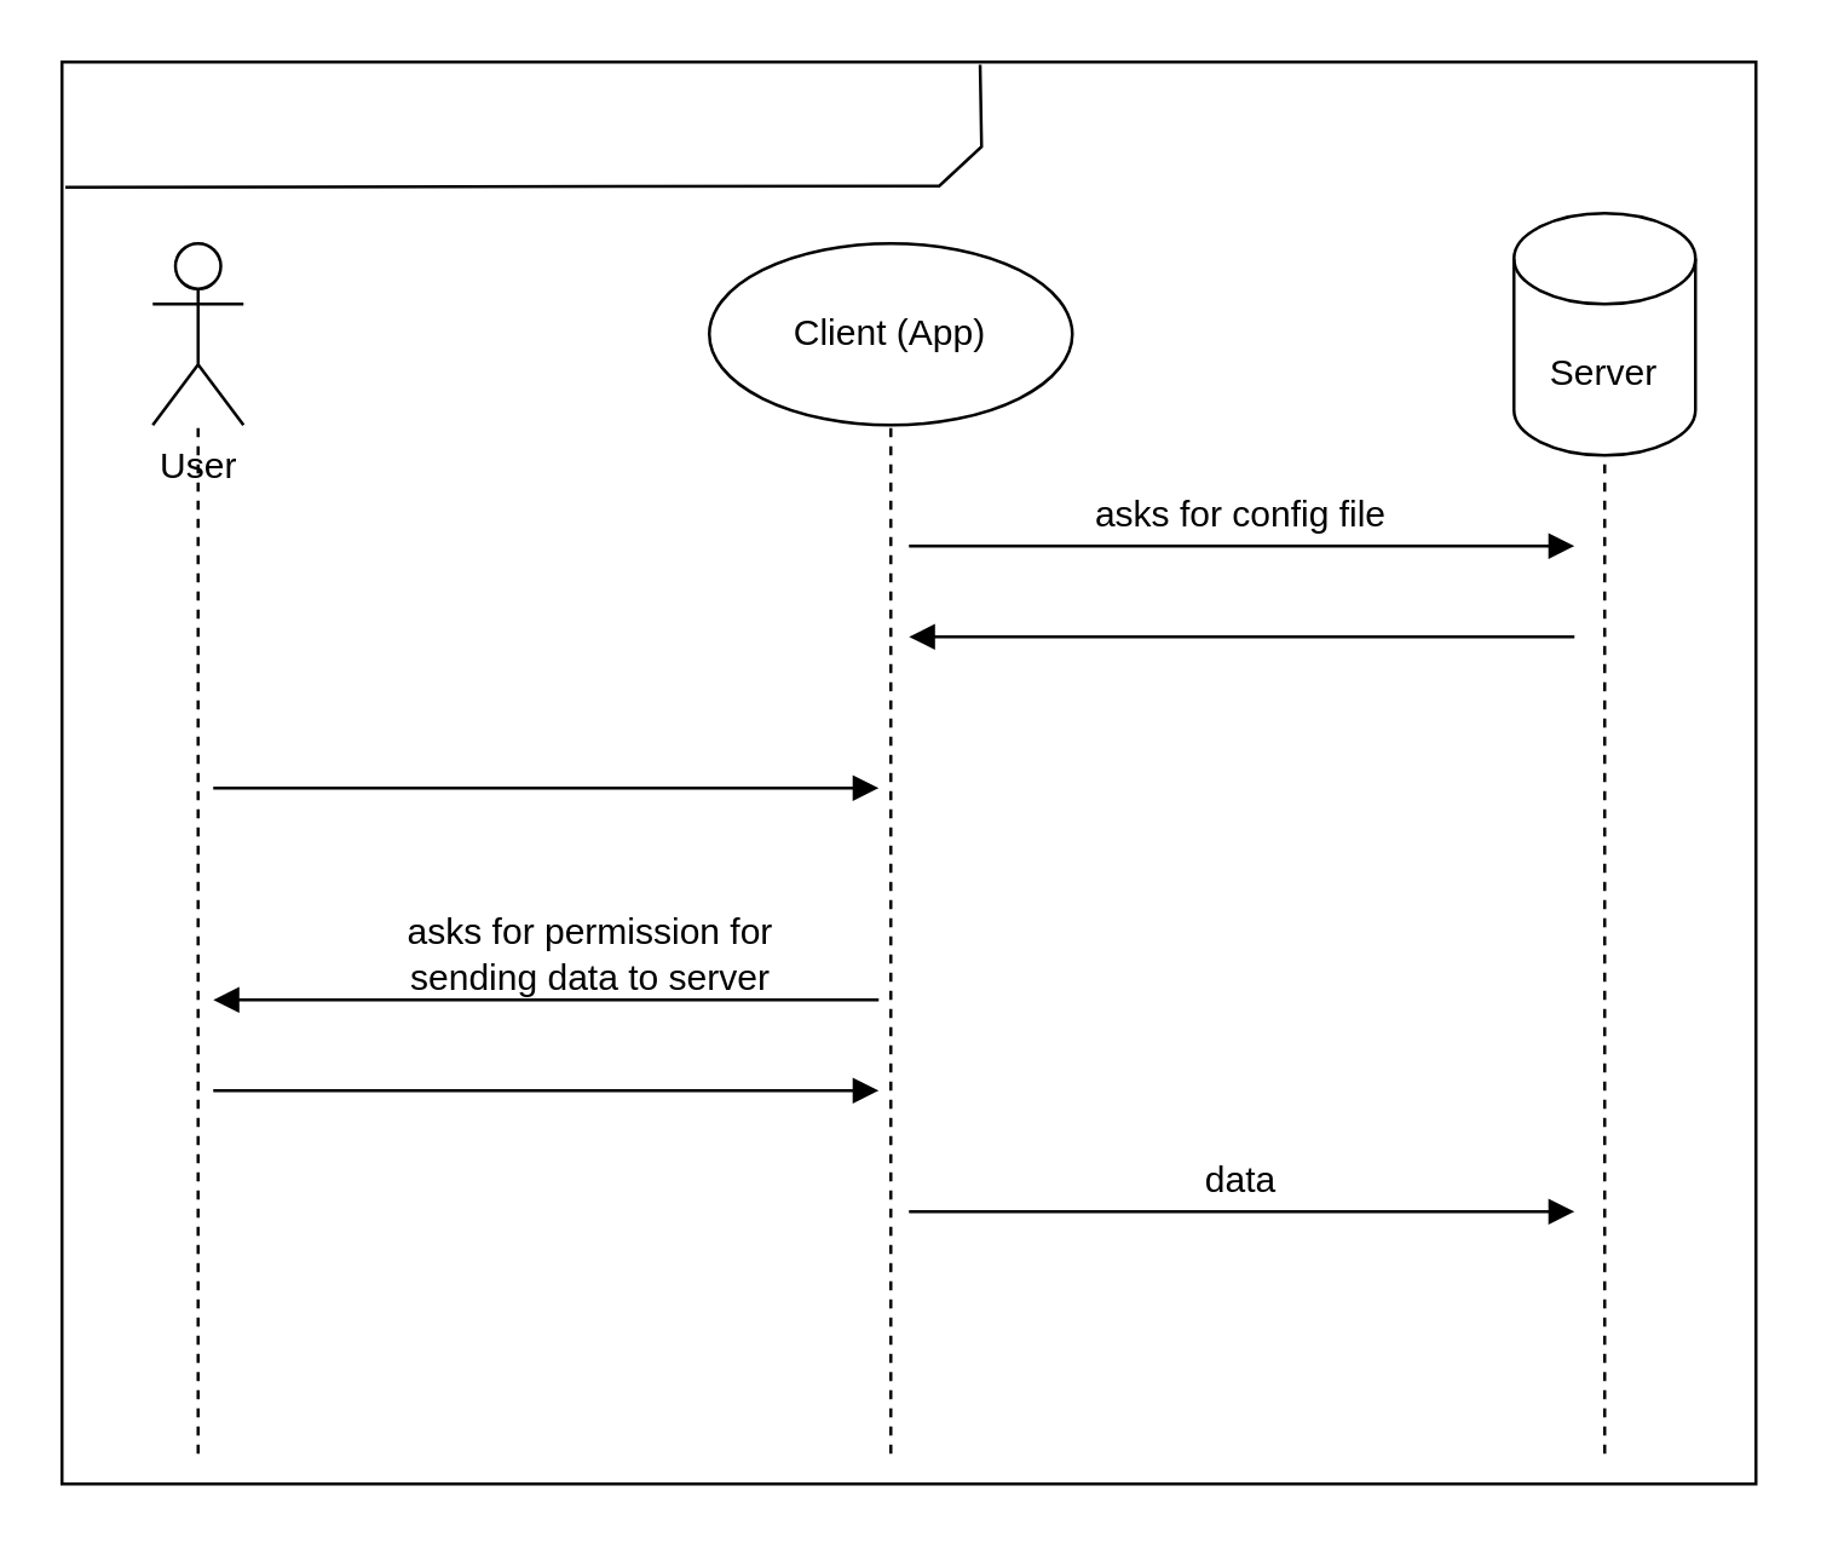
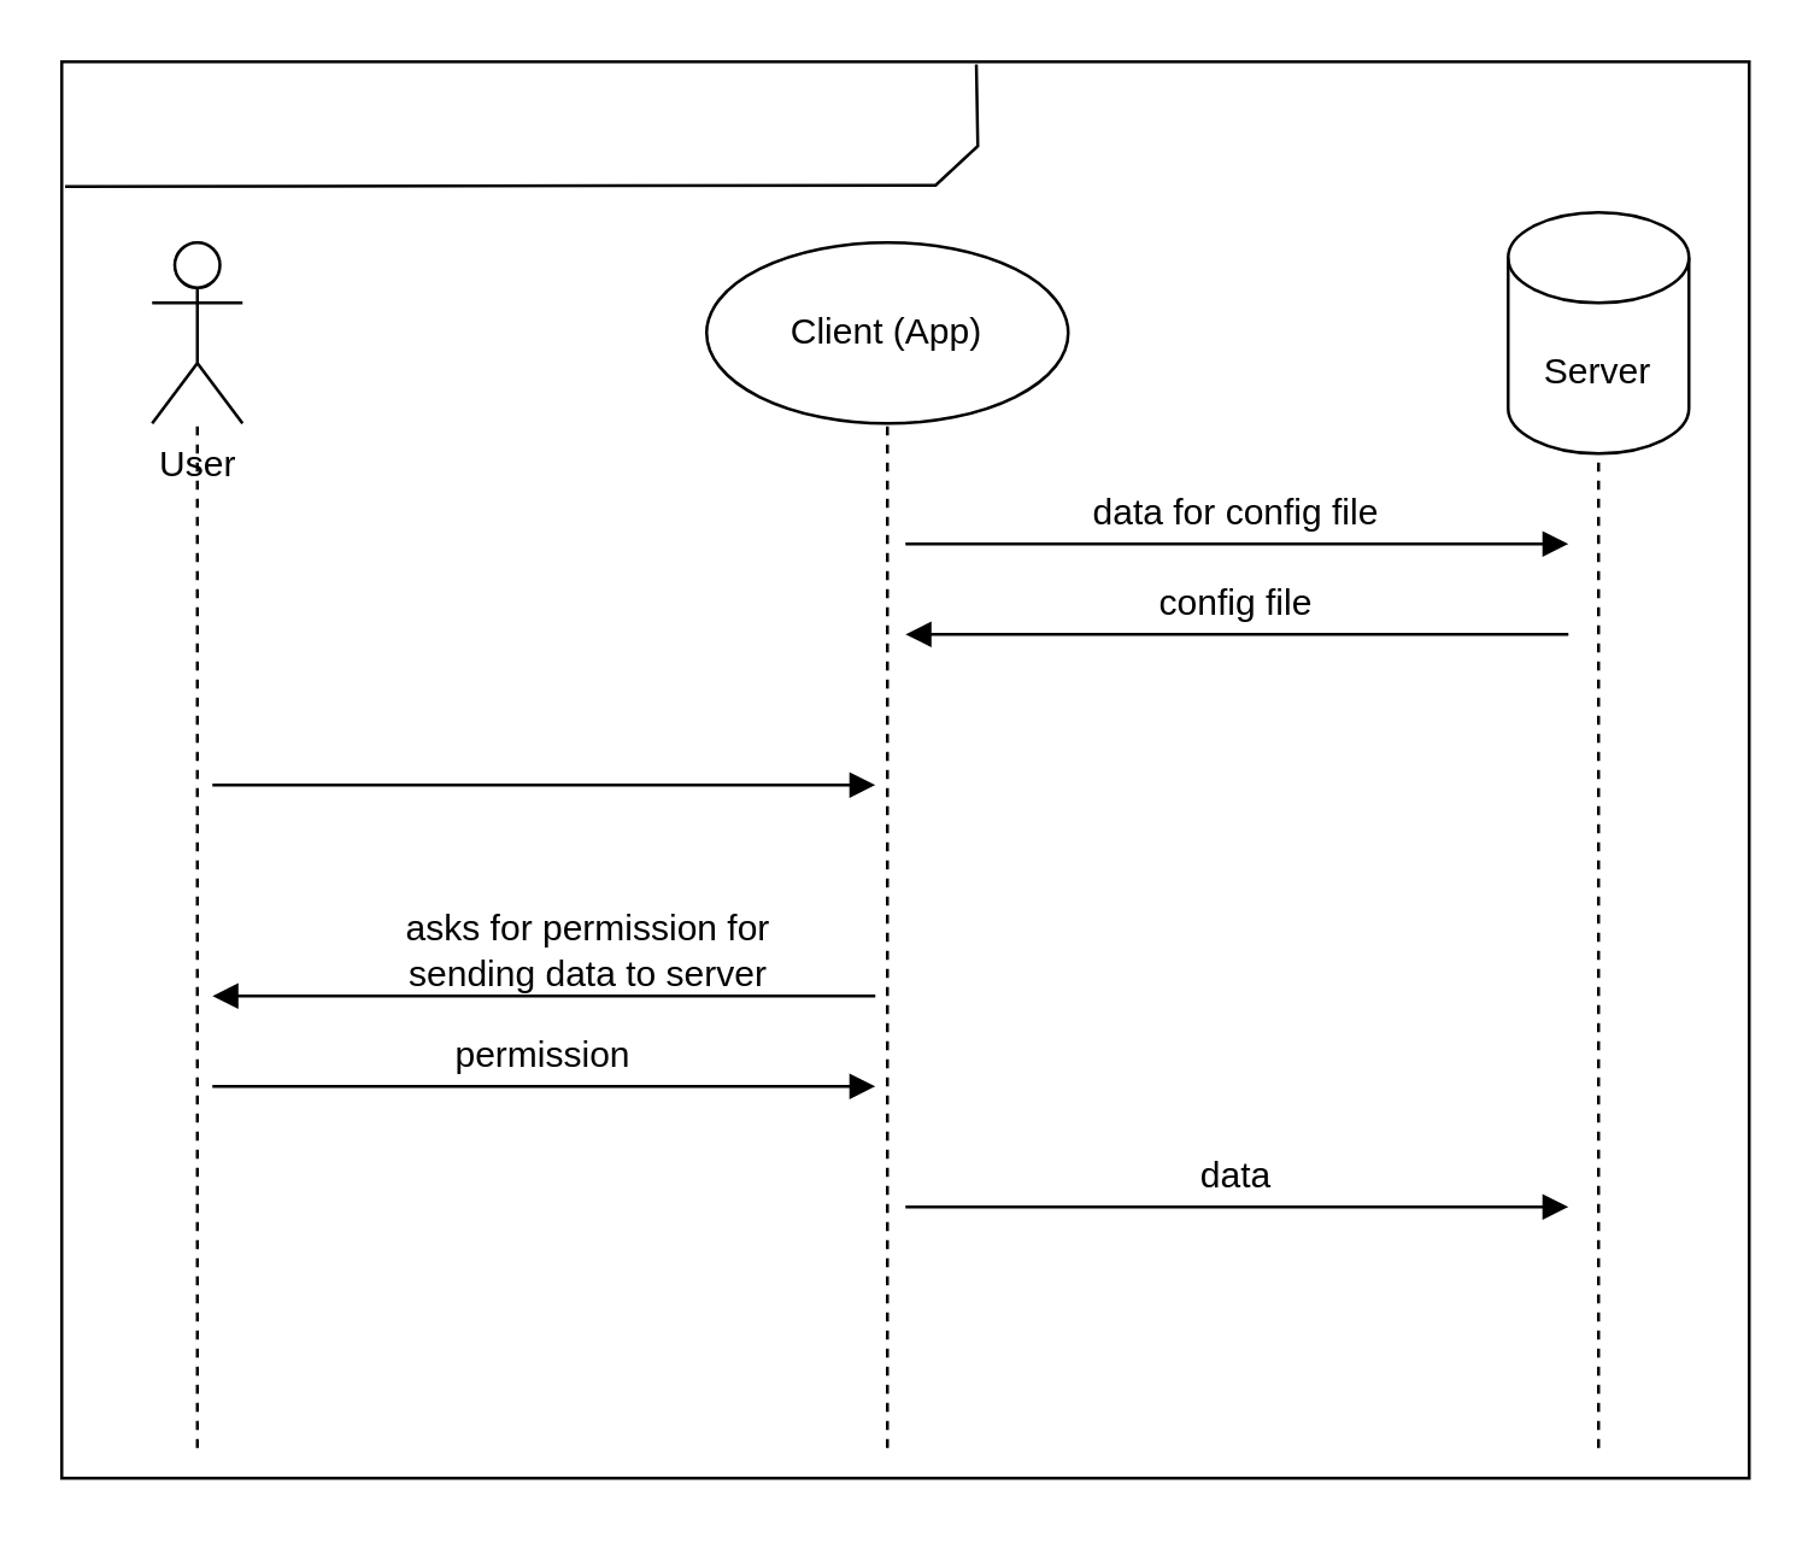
- <mxCell id="16" value="asks for config file" style="text;html=1;strokeColor=none;fillColor=none;align=center;verticalAlign=middle;whiteSpace=wrap;rounded=0;" vertex="1" parent="1"><mxGeometry x="340" y="160" width="140" height="20" as="geometry" /></mxCell>
+ <mxCell id="16" value="data for config file" style="text;html=1;strokeColor=none;fillColor=none;align=center;verticalAlign=middle;whiteSpace=wrap;rounded=0;" vertex="1" parent="1"><mxGeometry x="340" y="160" width="140" height="20" as="geometry" /></mxCell>
+ <mxCell id="15" value="config file" style="text;html=1;strokeColor=none;fillColor=none;align=center;verticalAlign=middle;whiteSpace=wrap;rounded=0;" vertex="1" parent="1"><mxGeometry x="340" y="190" width="140" height="20" as="geometry" /></mxCell>
+ <mxCell id="12" value="permission" style="text;html=1;strokeColor=none;fillColor=none;align=center;verticalAlign=middle;whiteSpace=wrap;rounded=0;" vertex="1" parent="1"><mxGeometry x="110" y="340" width="140" height="20" as="geometry" /></mxCell>
